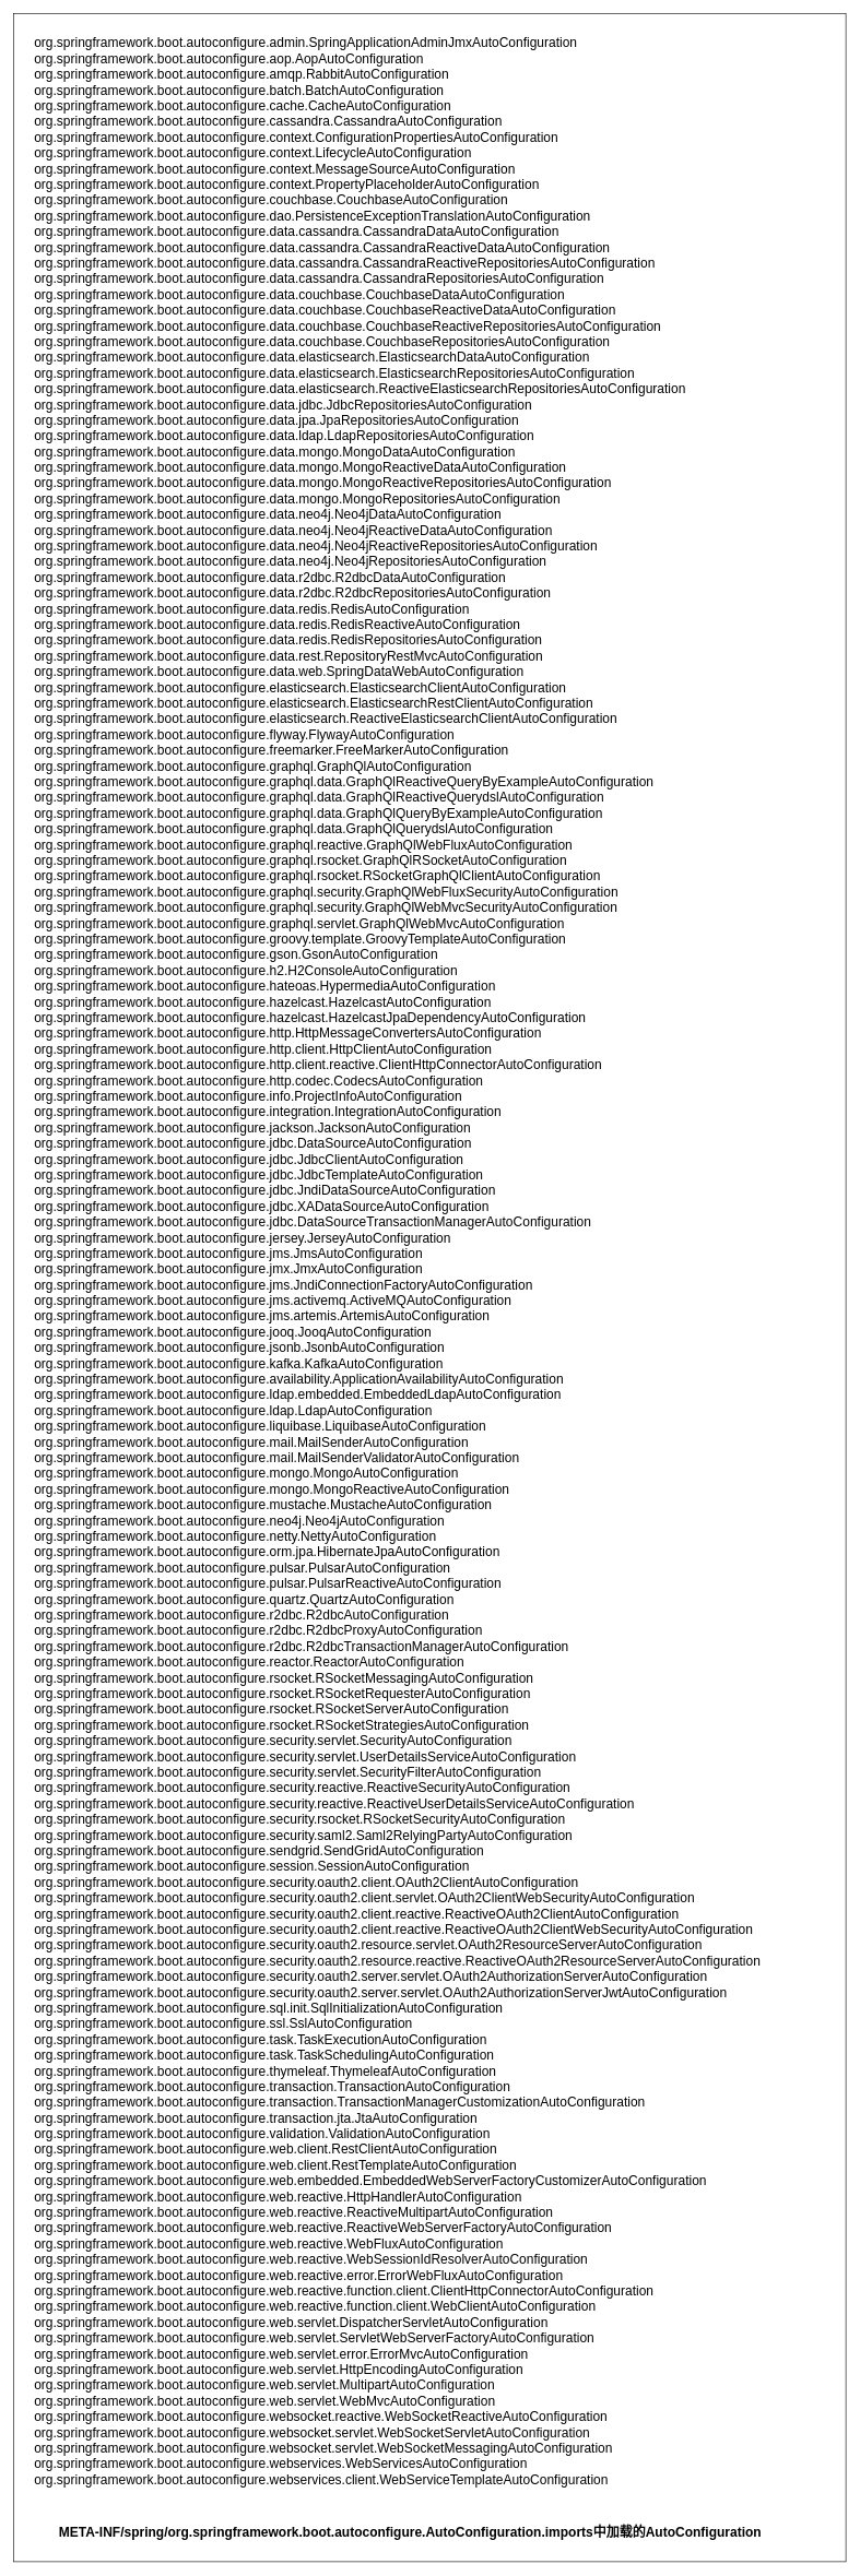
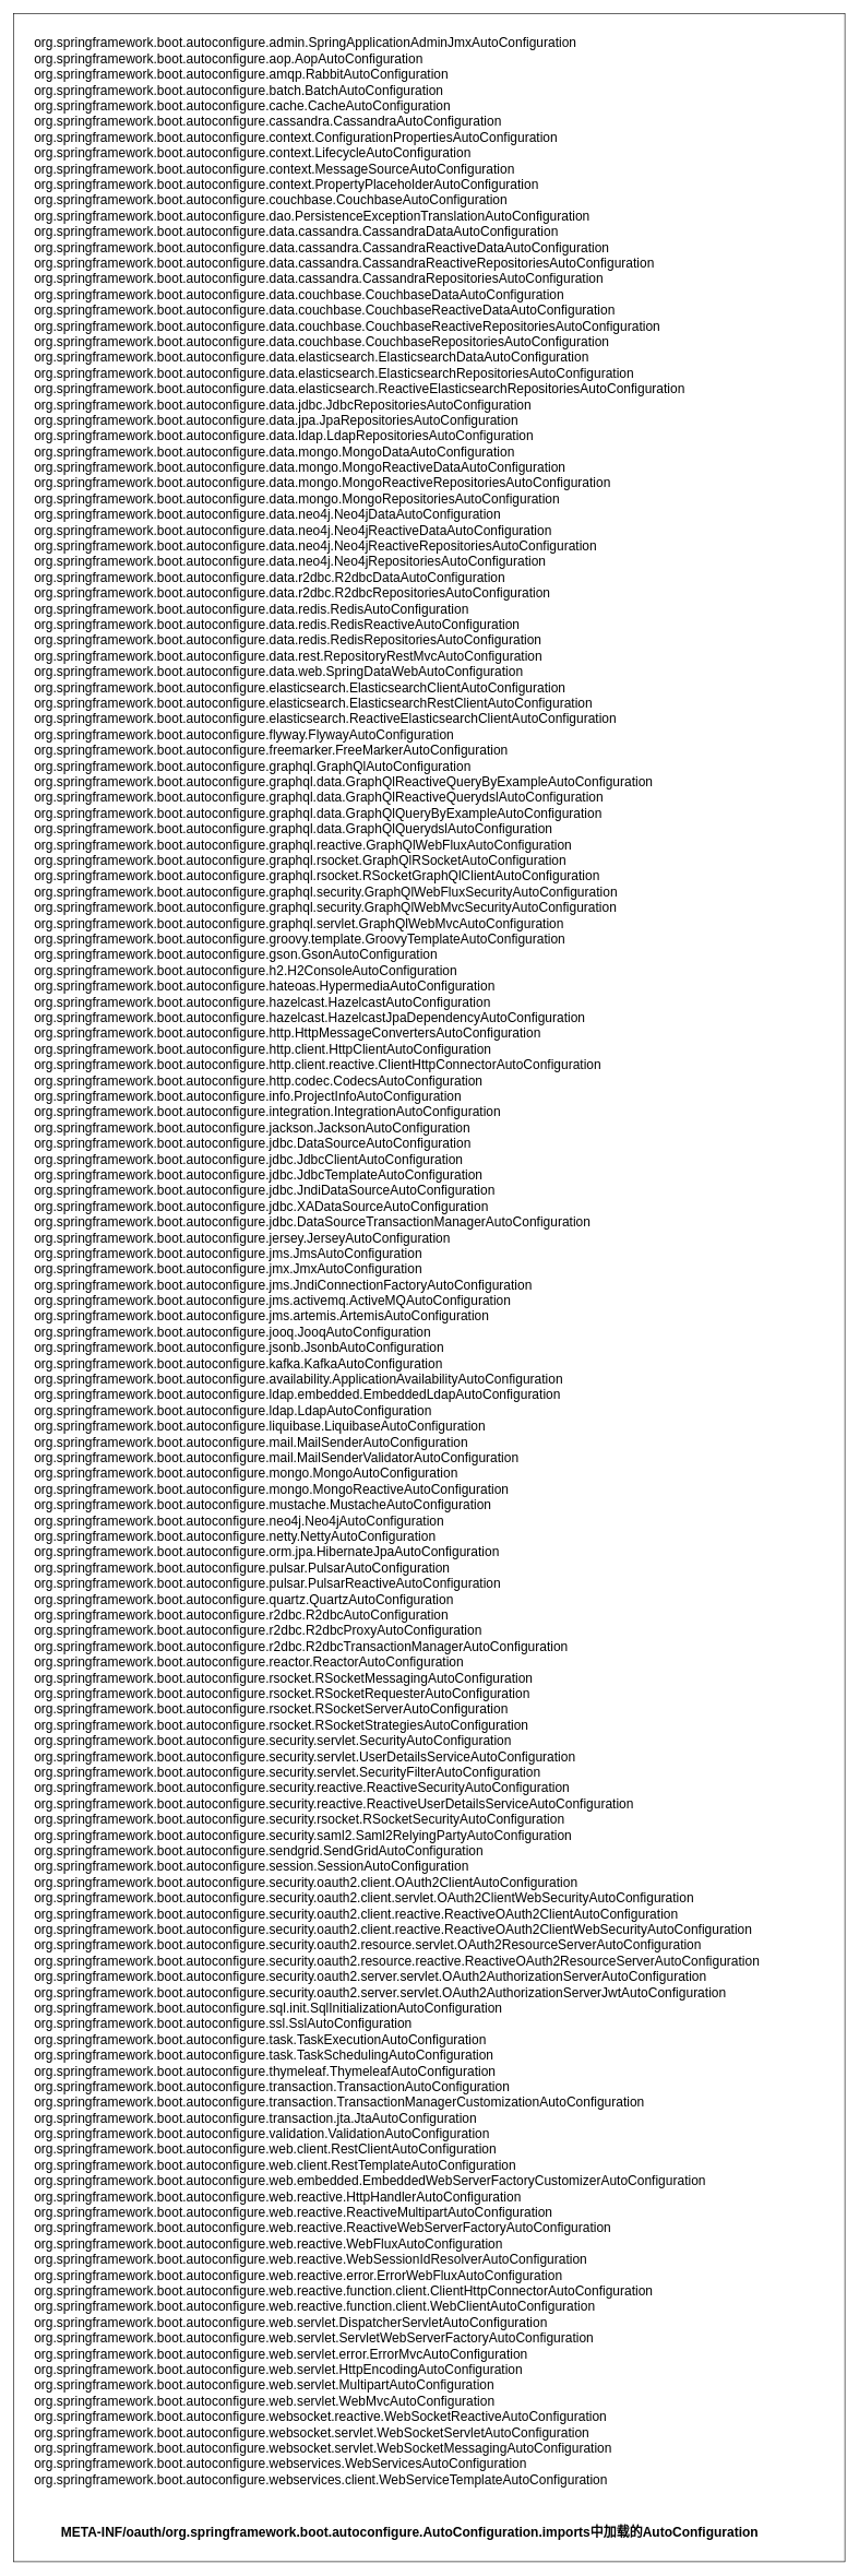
- <mxCell id="3" value="META-INF/spring/org.springframework.boot.autoconfigure.AutoConfiguration.imports中加载的AutoConfiguration" style="text;html=1;align=center;verticalAlign=middle;whiteSpace=wrap;rounded=0;fontSize=20;fontStyle=1" parent="1" vertex="1"><mxGeometry x="20" y="3850" width="1211.25" height="30" as="geometry" /></mxCell>
+ <mxCell id="3" value="META-INF/oauth/org.springframework.boot.autoconfigure.AutoConfiguration.imports中加载的AutoConfiguration" style="text;html=1;align=center;verticalAlign=middle;whiteSpace=wrap;rounded=0;fontSize=20;fontStyle=1" parent="1" vertex="1"><mxGeometry x="20" y="3850" width="1211.25" height="30" as="geometry" /></mxCell>
